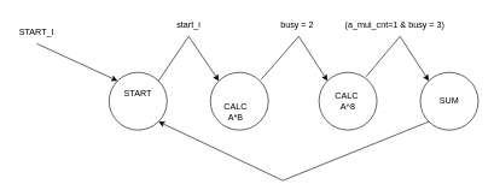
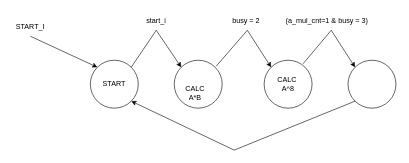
- <mxCell id="12" value="START" style="text;html=1;align=center;verticalAlign=middle;whiteSpace=wrap;rounded=0;" vertex="1" parent="1"><mxGeometry x="160" y="115" width="60" height="30" as="geometry" /></mxCell>
+ <mxCell id="12" value="START" style="text;html=1;align=center;verticalAlign=middle;whiteSpace=wrap;rounded=0;" vertex="1" parent="1"><mxGeometry x="160" y="125" width="60" height="30" as="geometry" /></mxCell>
- <mxCell id="15" value="SUM" style="text;html=1;align=center;verticalAlign=middle;whiteSpace=wrap;rounded=0;" vertex="1" parent="1"><mxGeometry x="590" y="125" width="60" height="30" as="geometry" /></mxCell>
